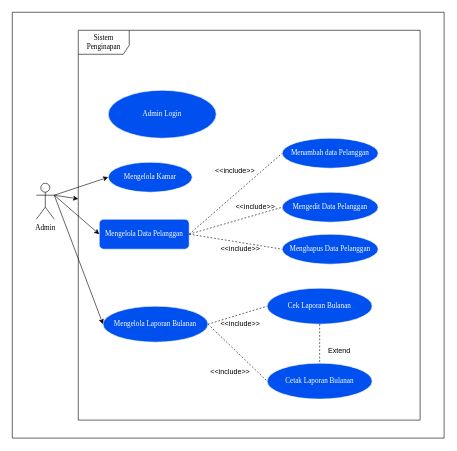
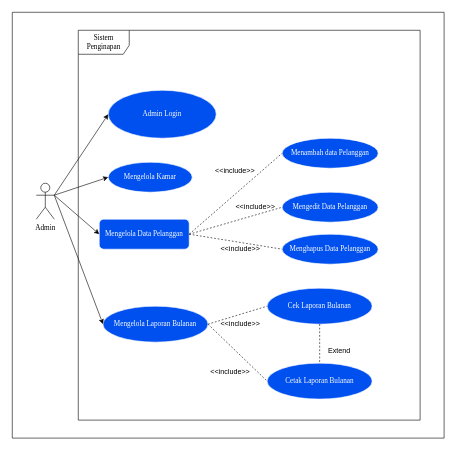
- <mxCell id="30" style="edgeStyle=none;rounded=0;orthogonalLoop=1;jettySize=auto;html=1;exitX=1;exitY=0.333;exitDx=0;exitDy=0;exitPerimeter=0;" edge="1" parent="2" source="3" target="4"><mxGeometry relative="1" as="geometry" /></mxCell>
+ <mxCell id="30" style="edgeStyle=none;rounded=0;orthogonalLoop=1;jettySize=auto;html=1;exitX=1;exitY=0.333;exitDx=0;exitDy=0;exitPerimeter=0;entryX=0;entryY=0.5;entryDx=0;entryDy=0;" edge="1" parent="2" source="3" target="29"><mxGeometry relative="1" as="geometry" /></mxCell>
